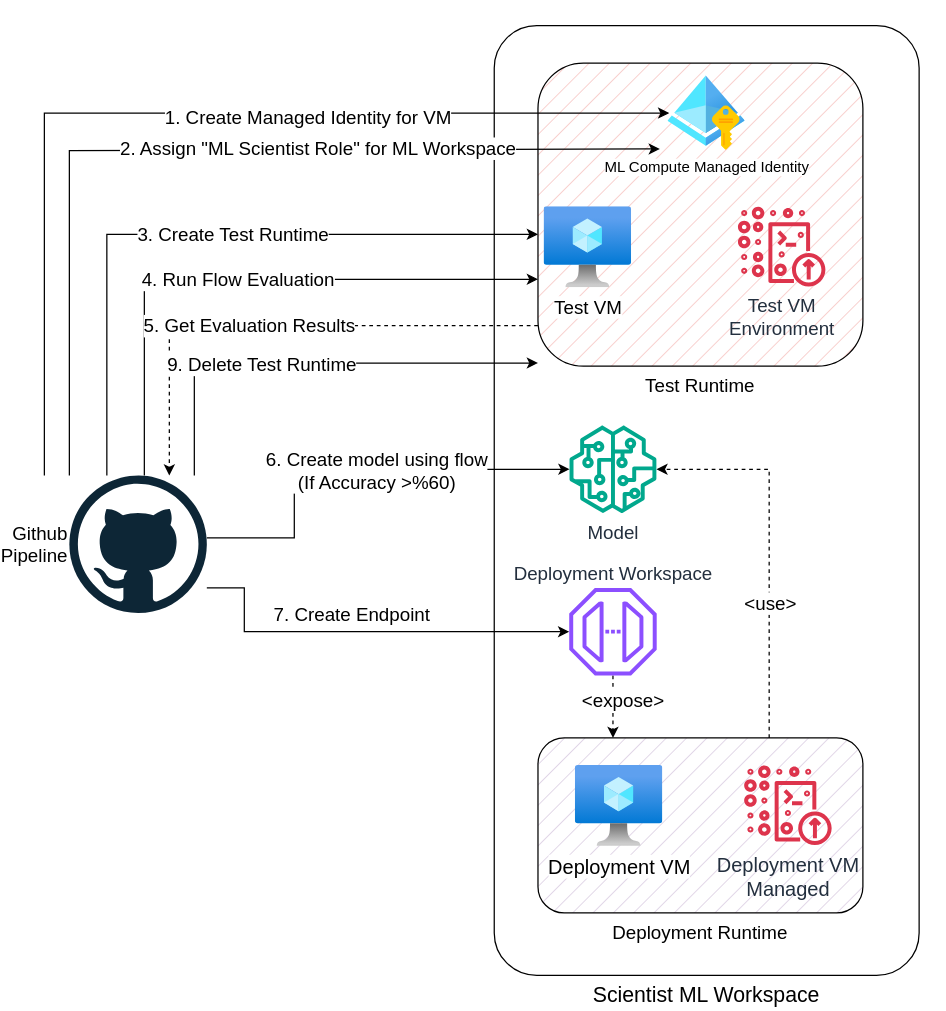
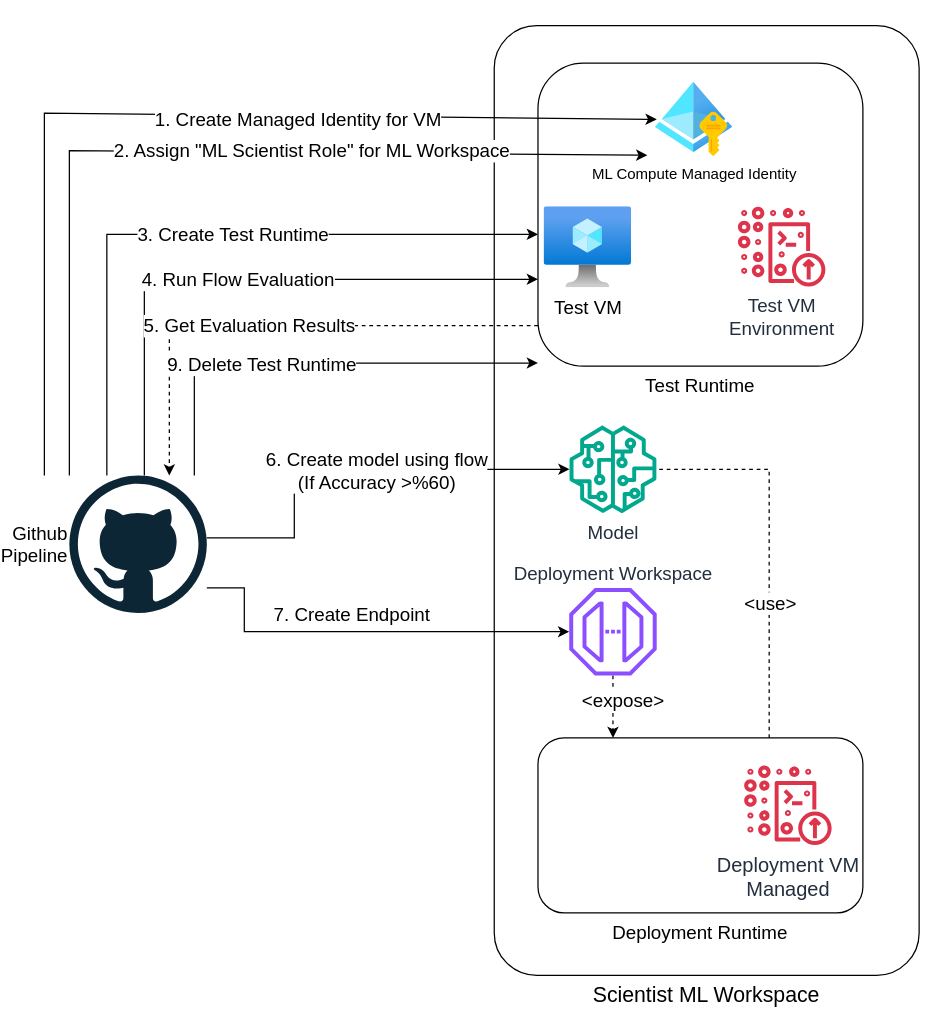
- <mxCell id="29" value="ML Compute Managed Identity" style="image;aspect=fixed;html=1;points=[];align=center;fontSize=12;image=img/lib/azure2/identity/Managed_Identities.svg;" vertex="1" parent="1"><mxGeometry x="519.09" y="60" width="61.82" height="60" as="geometry" /></mxCell>
+ <mxCell id="29" value="ML Compute Managed Identity" style="image;aspect=fixed;html=1;points=[];align=center;fontSize=12;image=img/lib/azure2/identity/Managed_Identities.svg;" vertex="1" parent="1"><mxGeometry x="509.09" y="65" width="61.82" height="60" as="geometry" /></mxCell>
- <mxCell id="3" value="&lt;font style=&quot;font-size: 15px;&quot;&gt;Test Runtime&lt;/font&gt;" style="rounded=1;whiteSpace=wrap;html=1;fillStyle=hatch;fontSize=15;verticalAlign=top;labelPosition=center;verticalLabelPosition=bottom;align=center;fillColor=#f8cecc;" parent="1" vertex="1"><mxGeometry x="415" y="50" width="260" height="242.5" as="geometry" /></mxCell>
+ <mxCell id="3" value="&lt;font style=&quot;font-size: 15px;&quot;&gt;Test Runtime&lt;/font&gt;" style="rounded=1;whiteSpace=wrap;html=1;fillStyle=hatch;fontSize=15;verticalAlign=top;labelPosition=center;verticalLabelPosition=bottom;align=center;" parent="1" vertex="1"><mxGeometry x="415" y="50" width="260" height="242.5" as="geometry" /></mxCell>
- <mxCell id="4" style="edgeStyle=orthogonalEdgeStyle;rounded=0;orthogonalLoop=1;jettySize=auto;html=1;dashed=1;fontSize=15;" parent="1" source="6" target="10" edge="1"><mxGeometry relative="1" as="geometry"><Array as="points"><mxPoint x="600" y="375" /></Array></mxGeometry></mxCell>
+ <mxCell id="4" style="edgeStyle=orthogonalEdgeStyle;rounded=0;orthogonalLoop=1;jettySize=auto;html=1;dashed=1;fontSize=15;endArrow=none;" parent="1" source="6" target="10" edge="1"><mxGeometry relative="1" as="geometry"><Array as="points"><mxPoint x="600" y="375" /></Array></mxGeometry></mxCell>
- <mxCell id="13" value="Deployment VM" style="image;aspect=fixed;html=1;points=[];align=center;fontSize=16;image=img/lib/azure2/compute/Virtual_Machine.svg;" parent="1" vertex="1"><mxGeometry x="445" y="612" width="70" height="64.92" as="geometry" /></mxCell>
- <mxCell id="6" value="Deployment Runtime" style="rounded=1;whiteSpace=wrap;html=1;fillStyle=hatch;fontSize=15;verticalAlign=top;labelPosition=center;verticalLabelPosition=bottom;align=center;fillColor=#e1d5e7;" parent="1" vertex="1"><mxGeometry x="415" y="590" width="260" height="140" as="geometry" /></mxCell>
+ <mxCell id="6" value="Deployment Runtime" style="rounded=1;whiteSpace=wrap;html=1;fillStyle=hatch;fontSize=15;verticalAlign=top;labelPosition=center;verticalLabelPosition=bottom;align=center;" parent="1" vertex="1"><mxGeometry x="415" y="590" width="260" height="140" as="geometry" /></mxCell>
